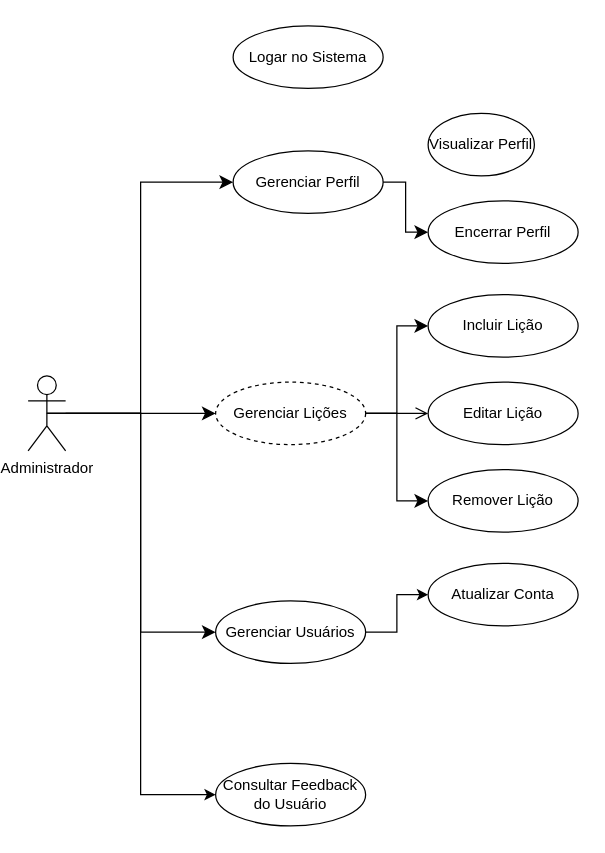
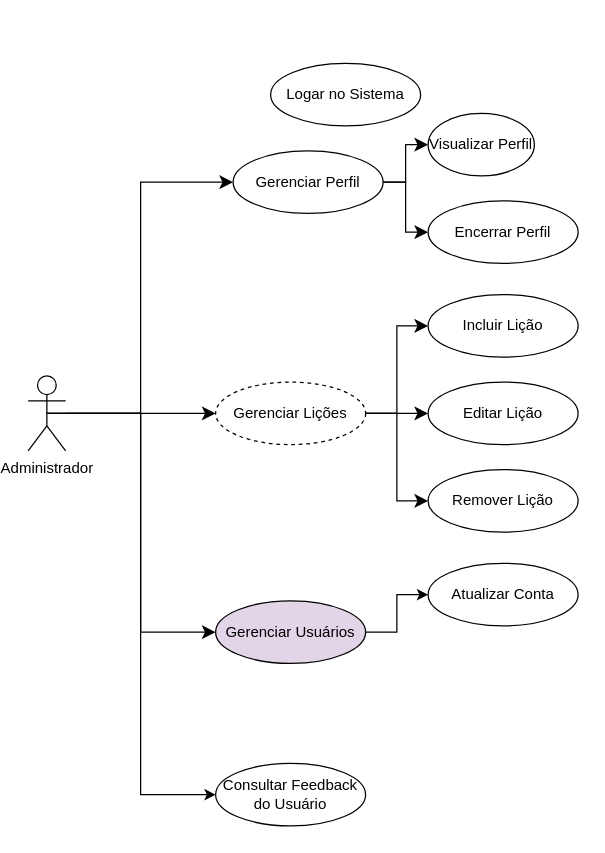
- <mxCell id="4" value="Logar no Sistema" style="ellipse;whiteSpace=wrap;html=1;" parent="1" vertex="1"><mxGeometry x="184" y="20" width="120" height="50" as="geometry" /></mxCell>
+ <mxCell id="4" value="Logar no Sistema" style="ellipse;whiteSpace=wrap;html=1;" parent="1" vertex="1"><mxGeometry x="214" y="50" width="120" height="50" as="geometry" /></mxCell>
+ <mxCell id="11" value="" style="edgeStyle=elbowEdgeStyle;elbow=horizontal;endArrow=classic;html=1;curved=0;rounded=0;endSize=8;startSize=8;" parent="1" source="5" target="9" edge="1"><mxGeometry width="50" height="50" relative="1" as="geometry"><mxPoint x="200" y="230" as="sourcePoint" /><mxPoint x="250" y="180" as="targetPoint" /></mxGeometry></mxCell>
- <mxCell id="17" value="" style="edgeStyle=elbowEdgeStyle;elbow=horizontal;endArrow=open;html=1;curved=0;rounded=0;endSize=8;startSize=8;" parent="1" source="8" target="14" edge="1"><mxGeometry width="50" height="50" relative="1" as="geometry"><mxPoint x="200" y="310" as="sourcePoint" /><mxPoint x="250" y="260" as="targetPoint" /></mxGeometry></mxCell>
+ <mxCell id="17" value="" style="edgeStyle=elbowEdgeStyle;elbow=horizontal;endArrow=classic;html=1;curved=0;rounded=0;endSize=8;startSize=8;" parent="1" source="8" target="14" edge="1"><mxGeometry width="50" height="50" relative="1" as="geometry"><mxPoint x="200" y="310" as="sourcePoint" /><mxPoint x="250" y="260" as="targetPoint" /></mxGeometry></mxCell>
- <mxCell id="7" value="Gerenciar Usuários" style="ellipse;whiteSpace=wrap;html=1;" parent="1" vertex="1"><mxGeometry x="170" y="480" width="120" height="50" as="geometry" /></mxCell>
+ <mxCell id="7" value="Gerenciar Usuários" style="ellipse;whiteSpace=wrap;html=1;fillColor=#e1d5e7;" parent="1" vertex="1"><mxGeometry x="170" y="480" width="120" height="50" as="geometry" /></mxCell>
